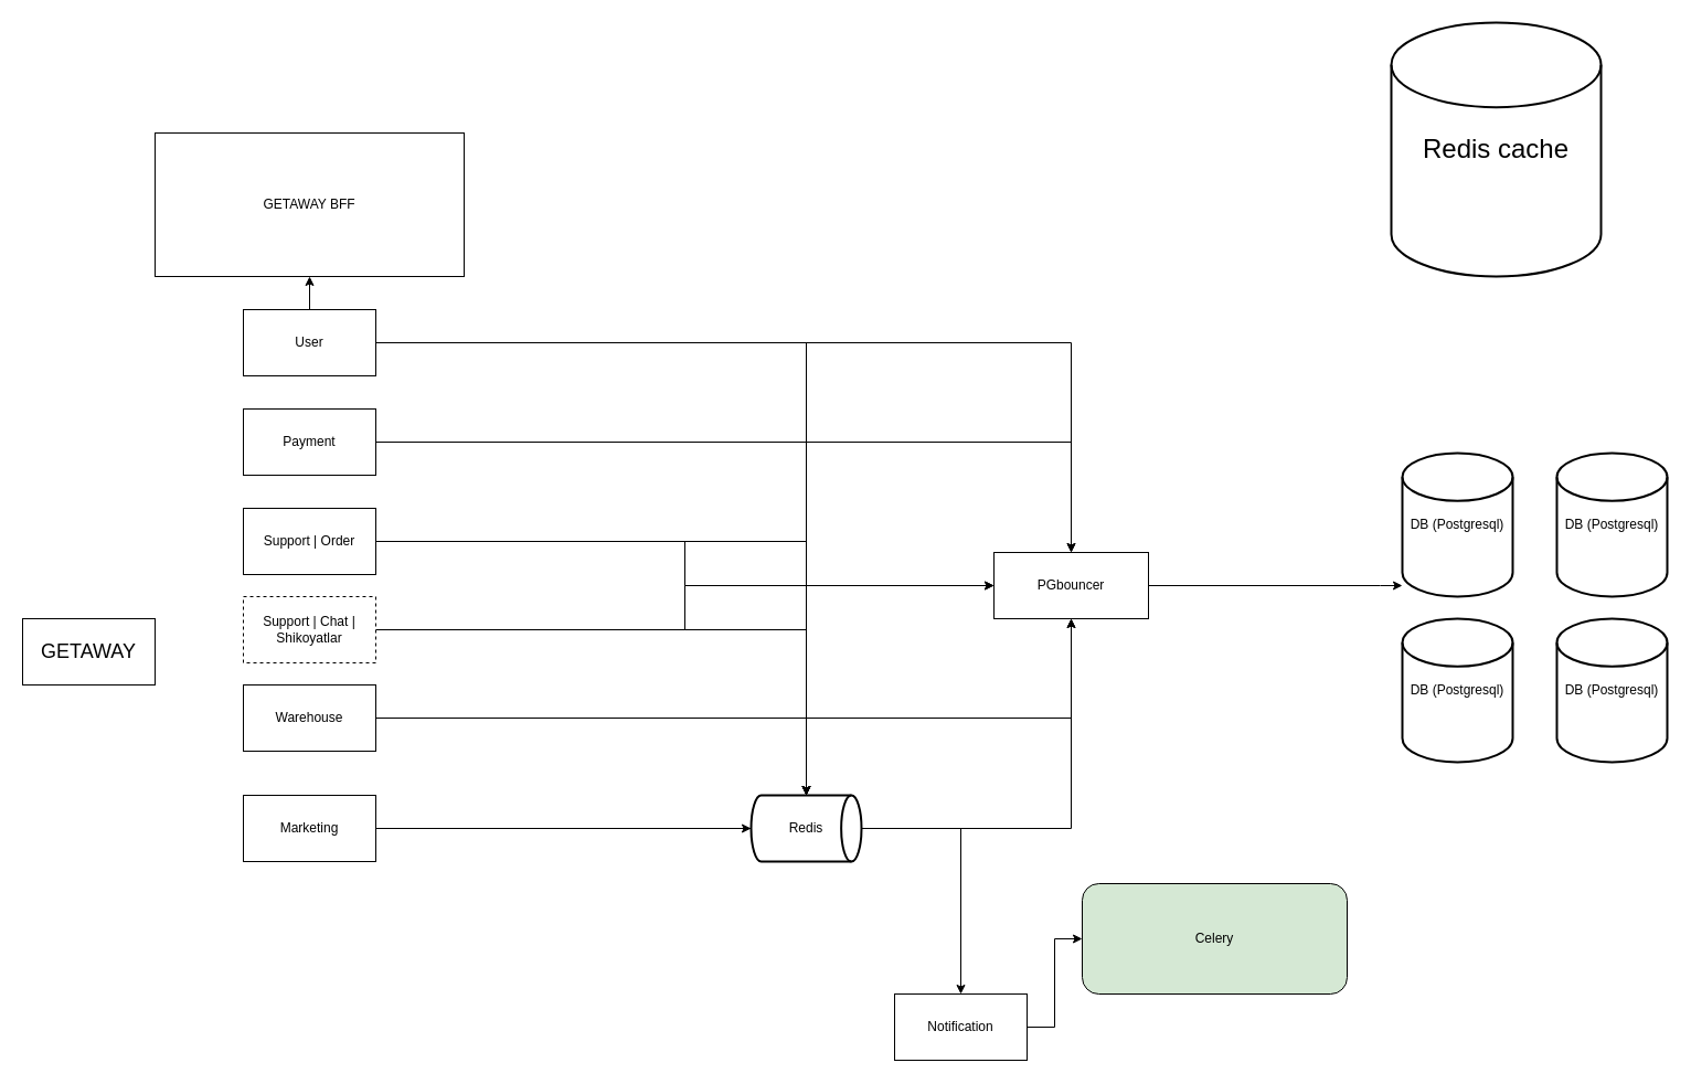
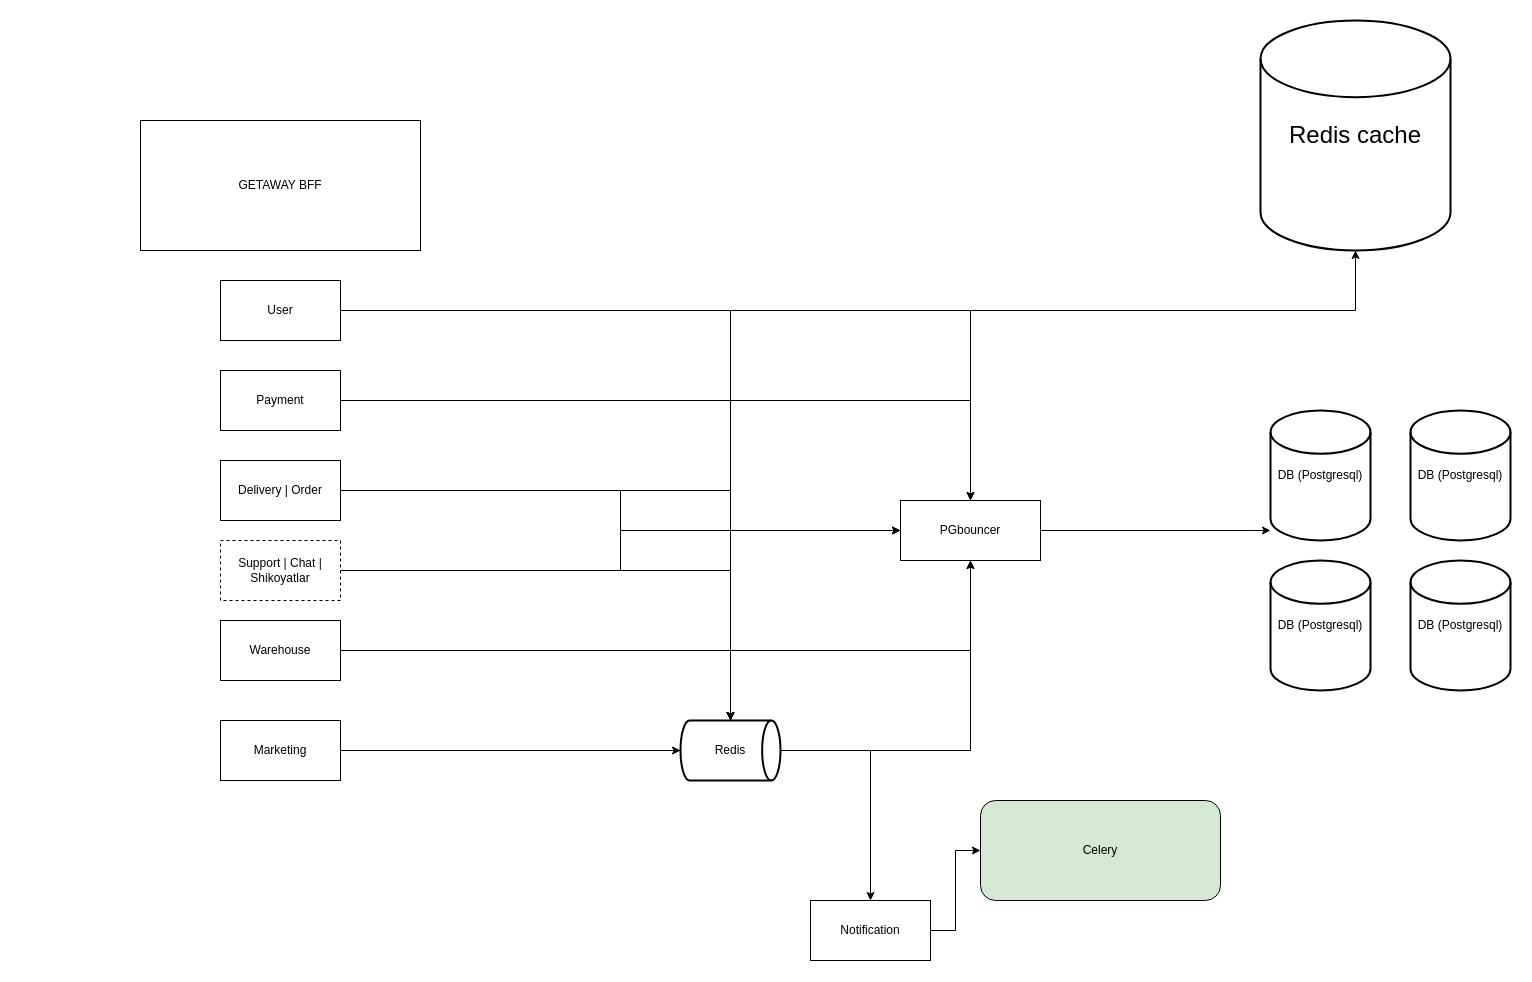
- <mxCell id="3" style="edgeStyle=orthogonalEdgeStyle;rounded=0;orthogonalLoop=1;jettySize=auto;html=1;" edge="1" parent="1" source="5" target="13"><mxGeometry relative="1" as="geometry" /></mxCell>
+ <mxCell id="3" style="edgeStyle=orthogonalEdgeStyle;rounded=0;orthogonalLoop=1;jettySize=auto;html=1;" edge="1" parent="1" source="5" target="27"><mxGeometry relative="1" as="geometry" /></mxCell>
- <mxCell id="11" value="Support | Order" style="rounded=0;whiteSpace=wrap;html=1;fillColor=light-dark(#FFFFFF,#006600);" parent="1" vertex="1"><mxGeometry x="220" y="460" width="120" height="60" as="geometry" /></mxCell>
+ <mxCell id="11" value="Delivery | Order" style="rounded=0;whiteSpace=wrap;html=1;fillColor=light-dark(#FFFFFF,#006600);" parent="1" vertex="1"><mxGeometry x="220" y="460" width="120" height="60" as="geometry" /></mxCell>
- <mxCell id="12" value="&lt;font style=&quot;color: light-dark(rgb(0, 0, 0), rgb(0, 0, 0)); font-size: 18px;&quot;&gt;GETAWAY&lt;/font&gt;" style="rounded=0;whiteSpace=wrap;html=1;fillColor=light-dark(#FFFFFF,#00CCCC);" parent="1" vertex="1"><mxGeometry x="20" y="560" width="120" height="60" as="geometry" /></mxCell>
